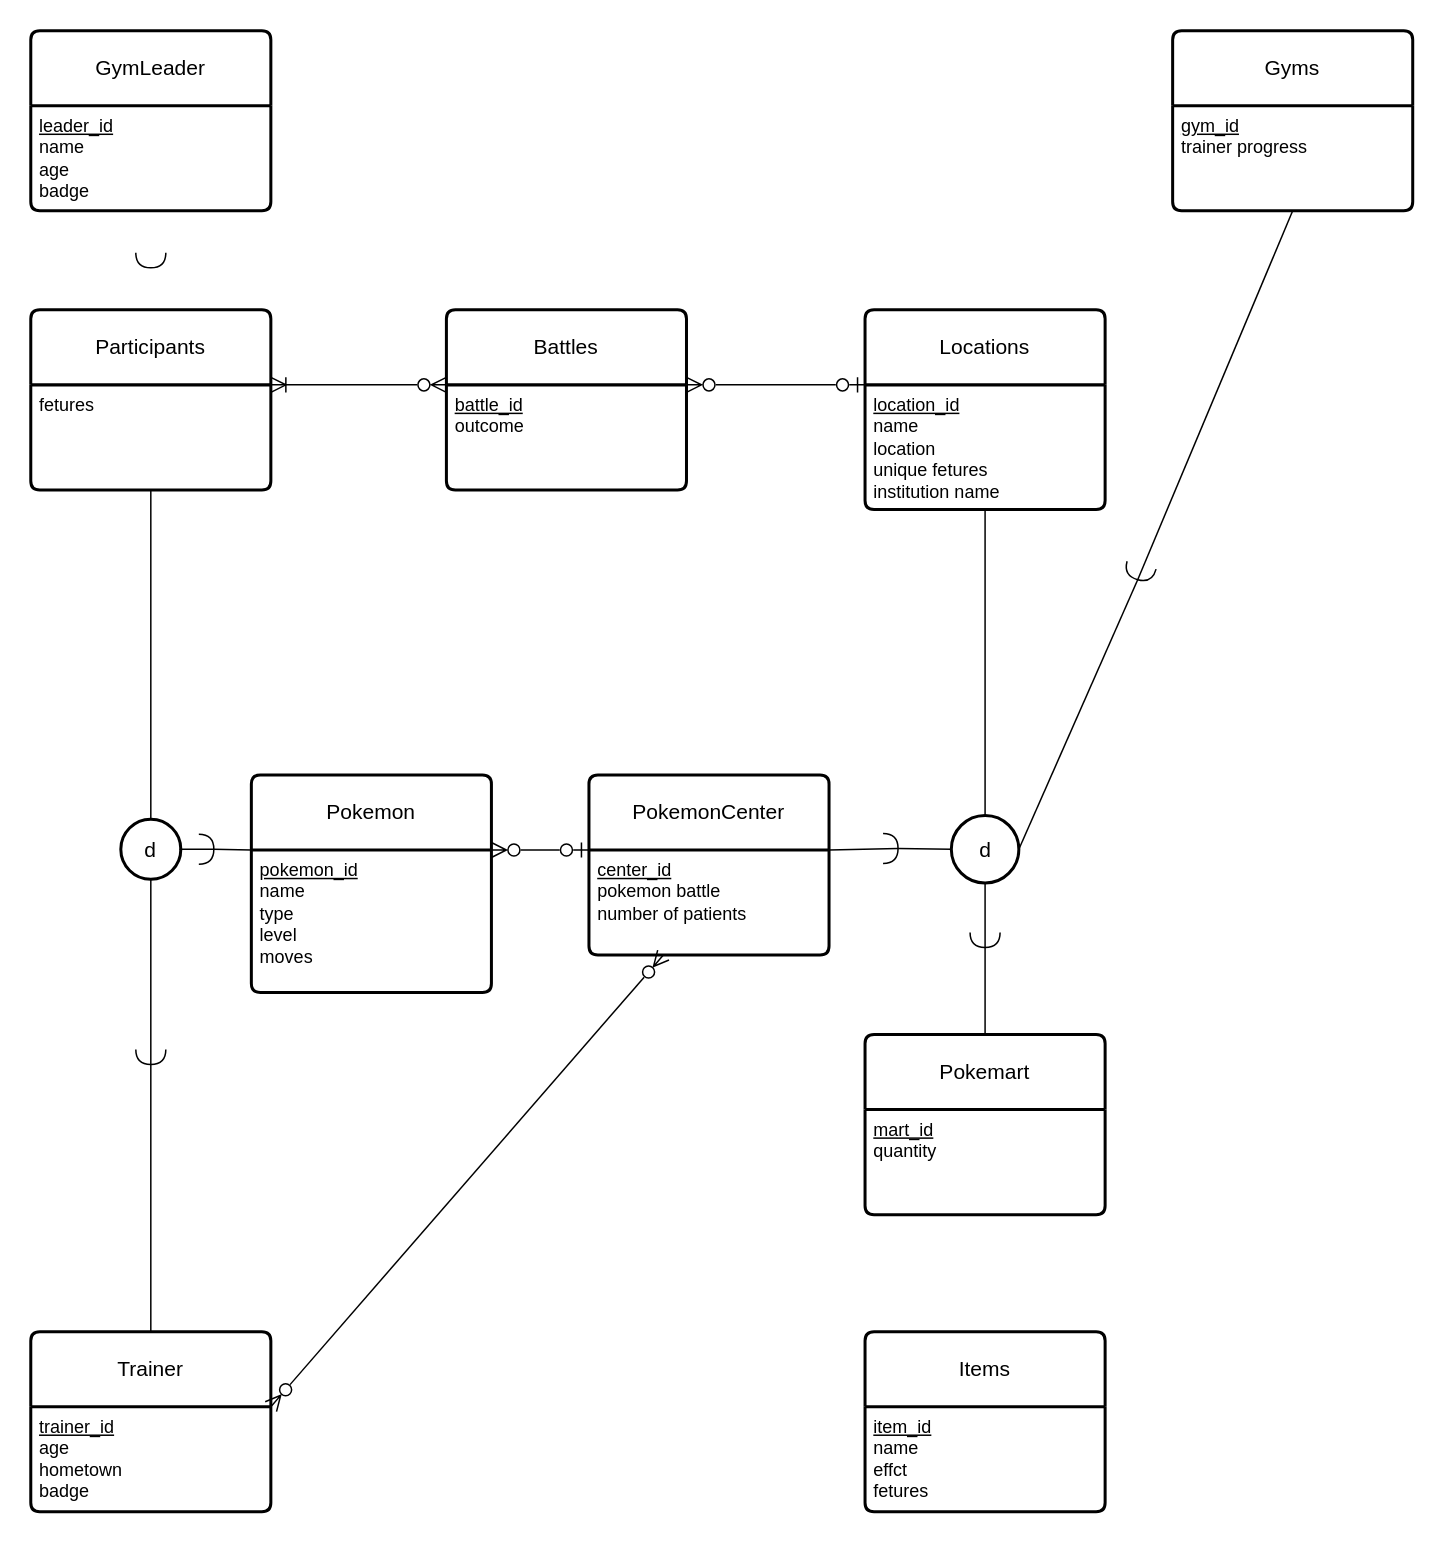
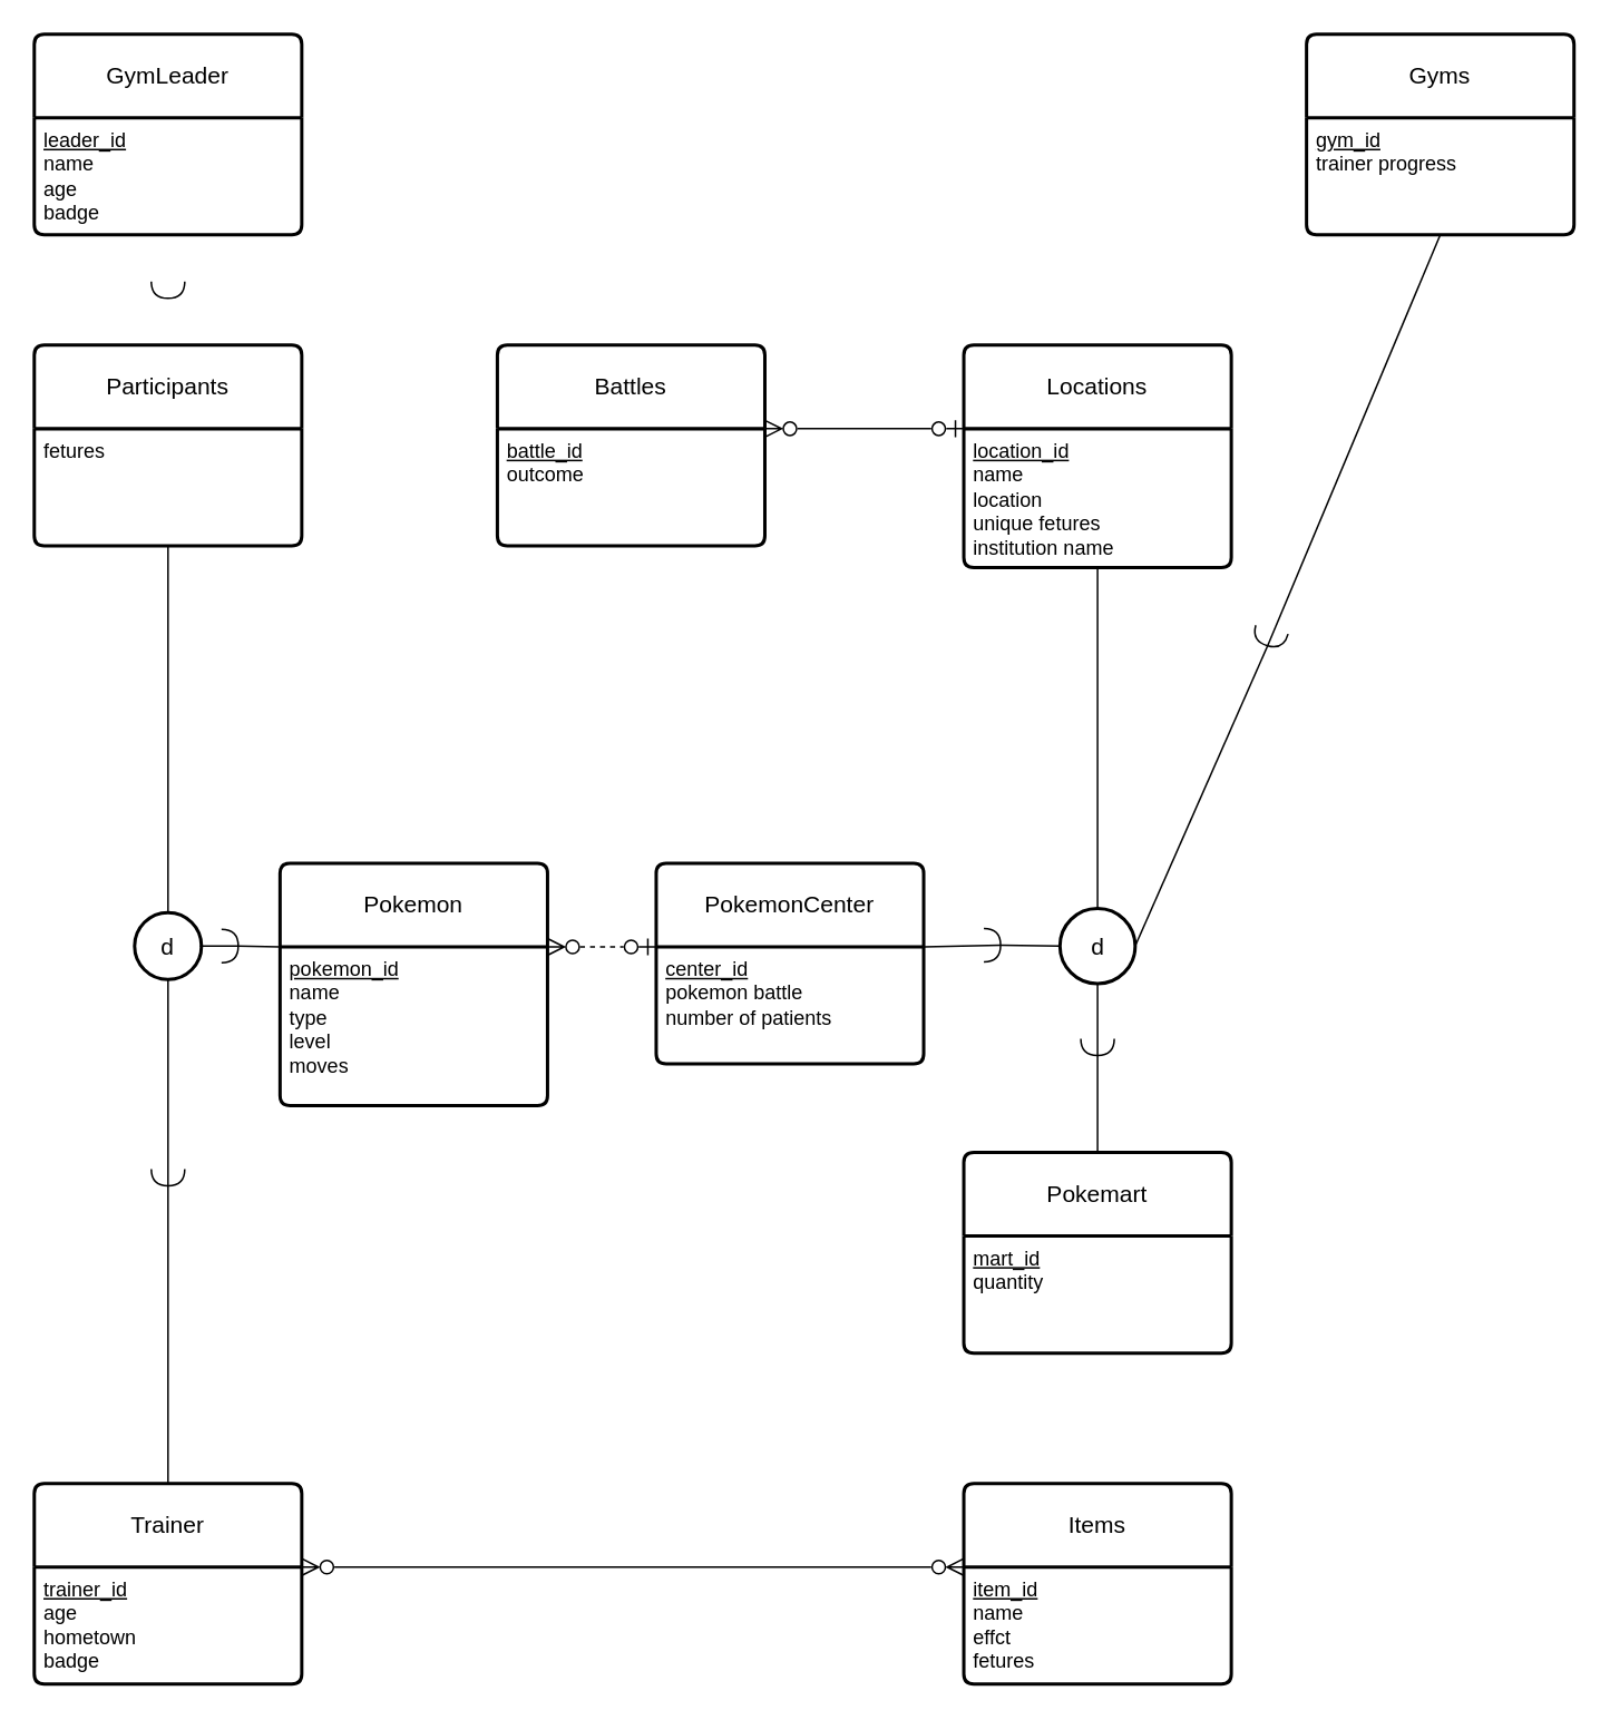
- <mxCell id="27" style="edgeStyle=none;curved=1;rounded=0;orthogonalLoop=1;jettySize=auto;html=1;exitX=0;exitY=0;exitDx=0;exitDy=0;entryX=1;entryY=0;entryDx=0;entryDy=0;fontSize=12;startSize=8;endSize=8;startArrow=ERzeroToMany;startFill=0;endArrow=ERoneToMany;endFill=0;" edge="1" parent="1" source="11" target="14"><mxGeometry relative="1" as="geometry" /></mxCell>
- <mxCell id="34" style="edgeStyle=none;curved=1;rounded=0;orthogonalLoop=1;jettySize=auto;html=1;exitX=1;exitY=0;exitDx=0;exitDy=0;entryX=0;entryY=0;entryDx=0;entryDy=0;fontSize=12;startSize=8;endSize=8;startArrow=ERzeroToMany;startFill=0;endArrow=ERzeroToOne;endFill=0;" edge="1" parent="1" source="5" target="23"><mxGeometry relative="1" as="geometry" /></mxCell>
+ <mxCell id="34" style="edgeStyle=none;curved=1;rounded=0;orthogonalLoop=1;jettySize=auto;html=1;exitX=1;exitY=0;exitDx=0;exitDy=0;entryX=0;entryY=0;entryDx=0;entryDy=0;fontSize=12;startSize=8;endSize=8;startArrow=ERzeroToMany;startFill=0;endArrow=ERzeroToOne;endFill=0;dashed=1;" edge="1" parent="1" source="5" target="23"><mxGeometry relative="1" as="geometry" /></mxCell>
- <mxCell id="28" style="edgeStyle=none;curved=1;rounded=0;orthogonalLoop=1;jettySize=auto;html=1;exitX=1;exitY=0;exitDx=0;exitDy=0;fontSize=12;startSize=8;endSize=8;startArrow=ERzeroToMany;startFill=0;endArrow=ERzeroToMany;endFill=0;" edge="1" parent="1" source="3" target="23"><mxGeometry relative="1" as="geometry" /></mxCell>
+ <mxCell id="28" style="edgeStyle=none;curved=1;rounded=0;orthogonalLoop=1;jettySize=auto;html=1;exitX=1;exitY=0;exitDx=0;exitDy=0;entryX=0;entryY=0;entryDx=0;entryDy=0;fontSize=12;startSize=8;endSize=8;startArrow=ERzeroToMany;startFill=0;endArrow=ERzeroToMany;endFill=0;" edge="1" parent="1" source="3" target="16"><mxGeometry relative="1" as="geometry" /></mxCell>
